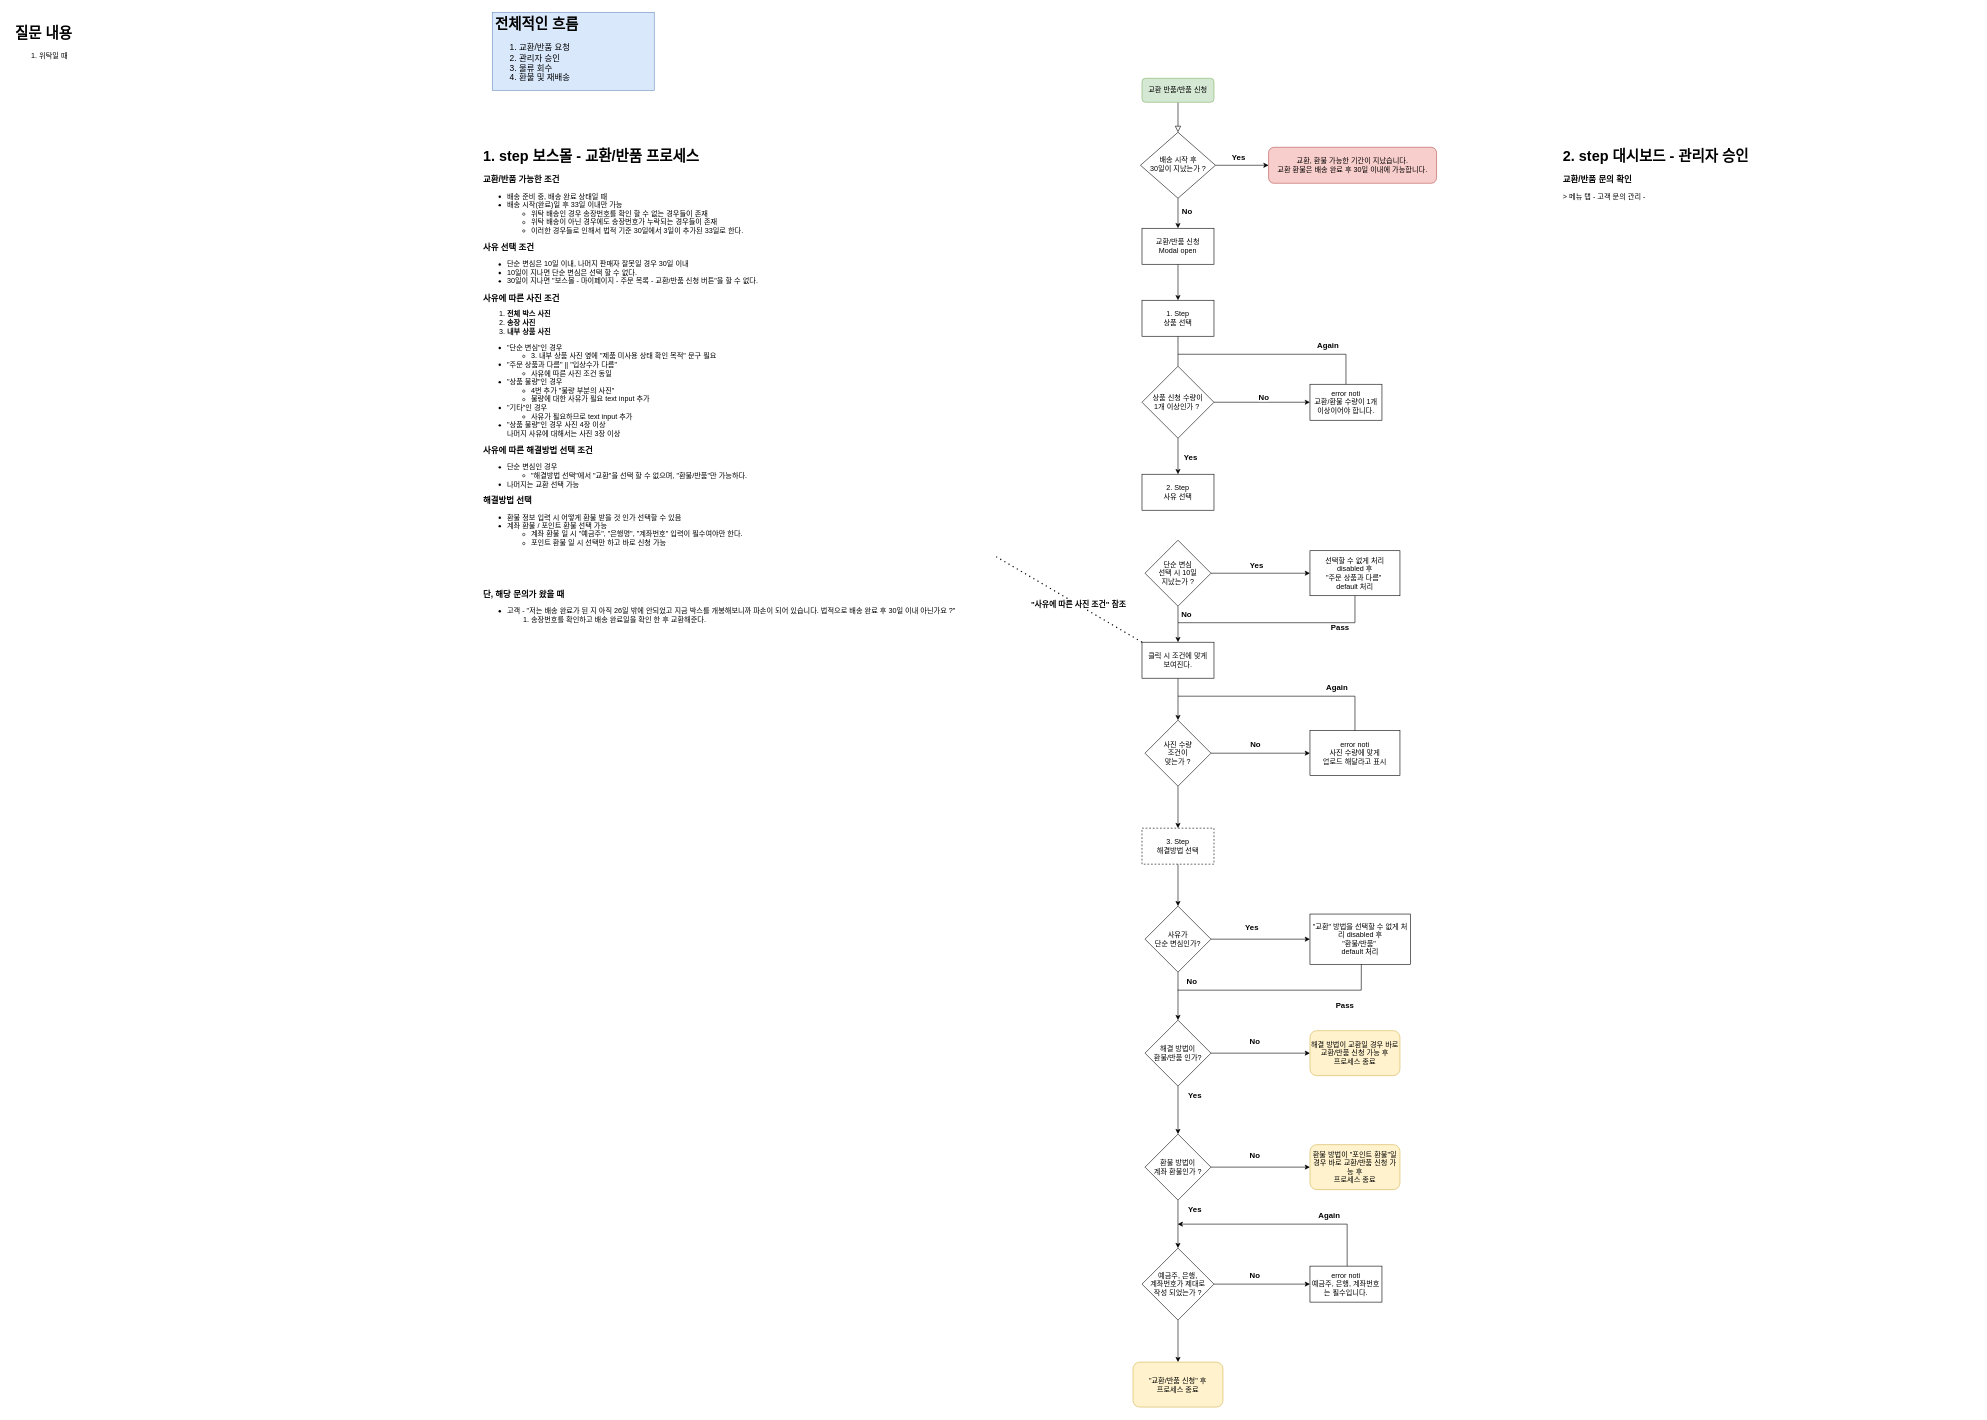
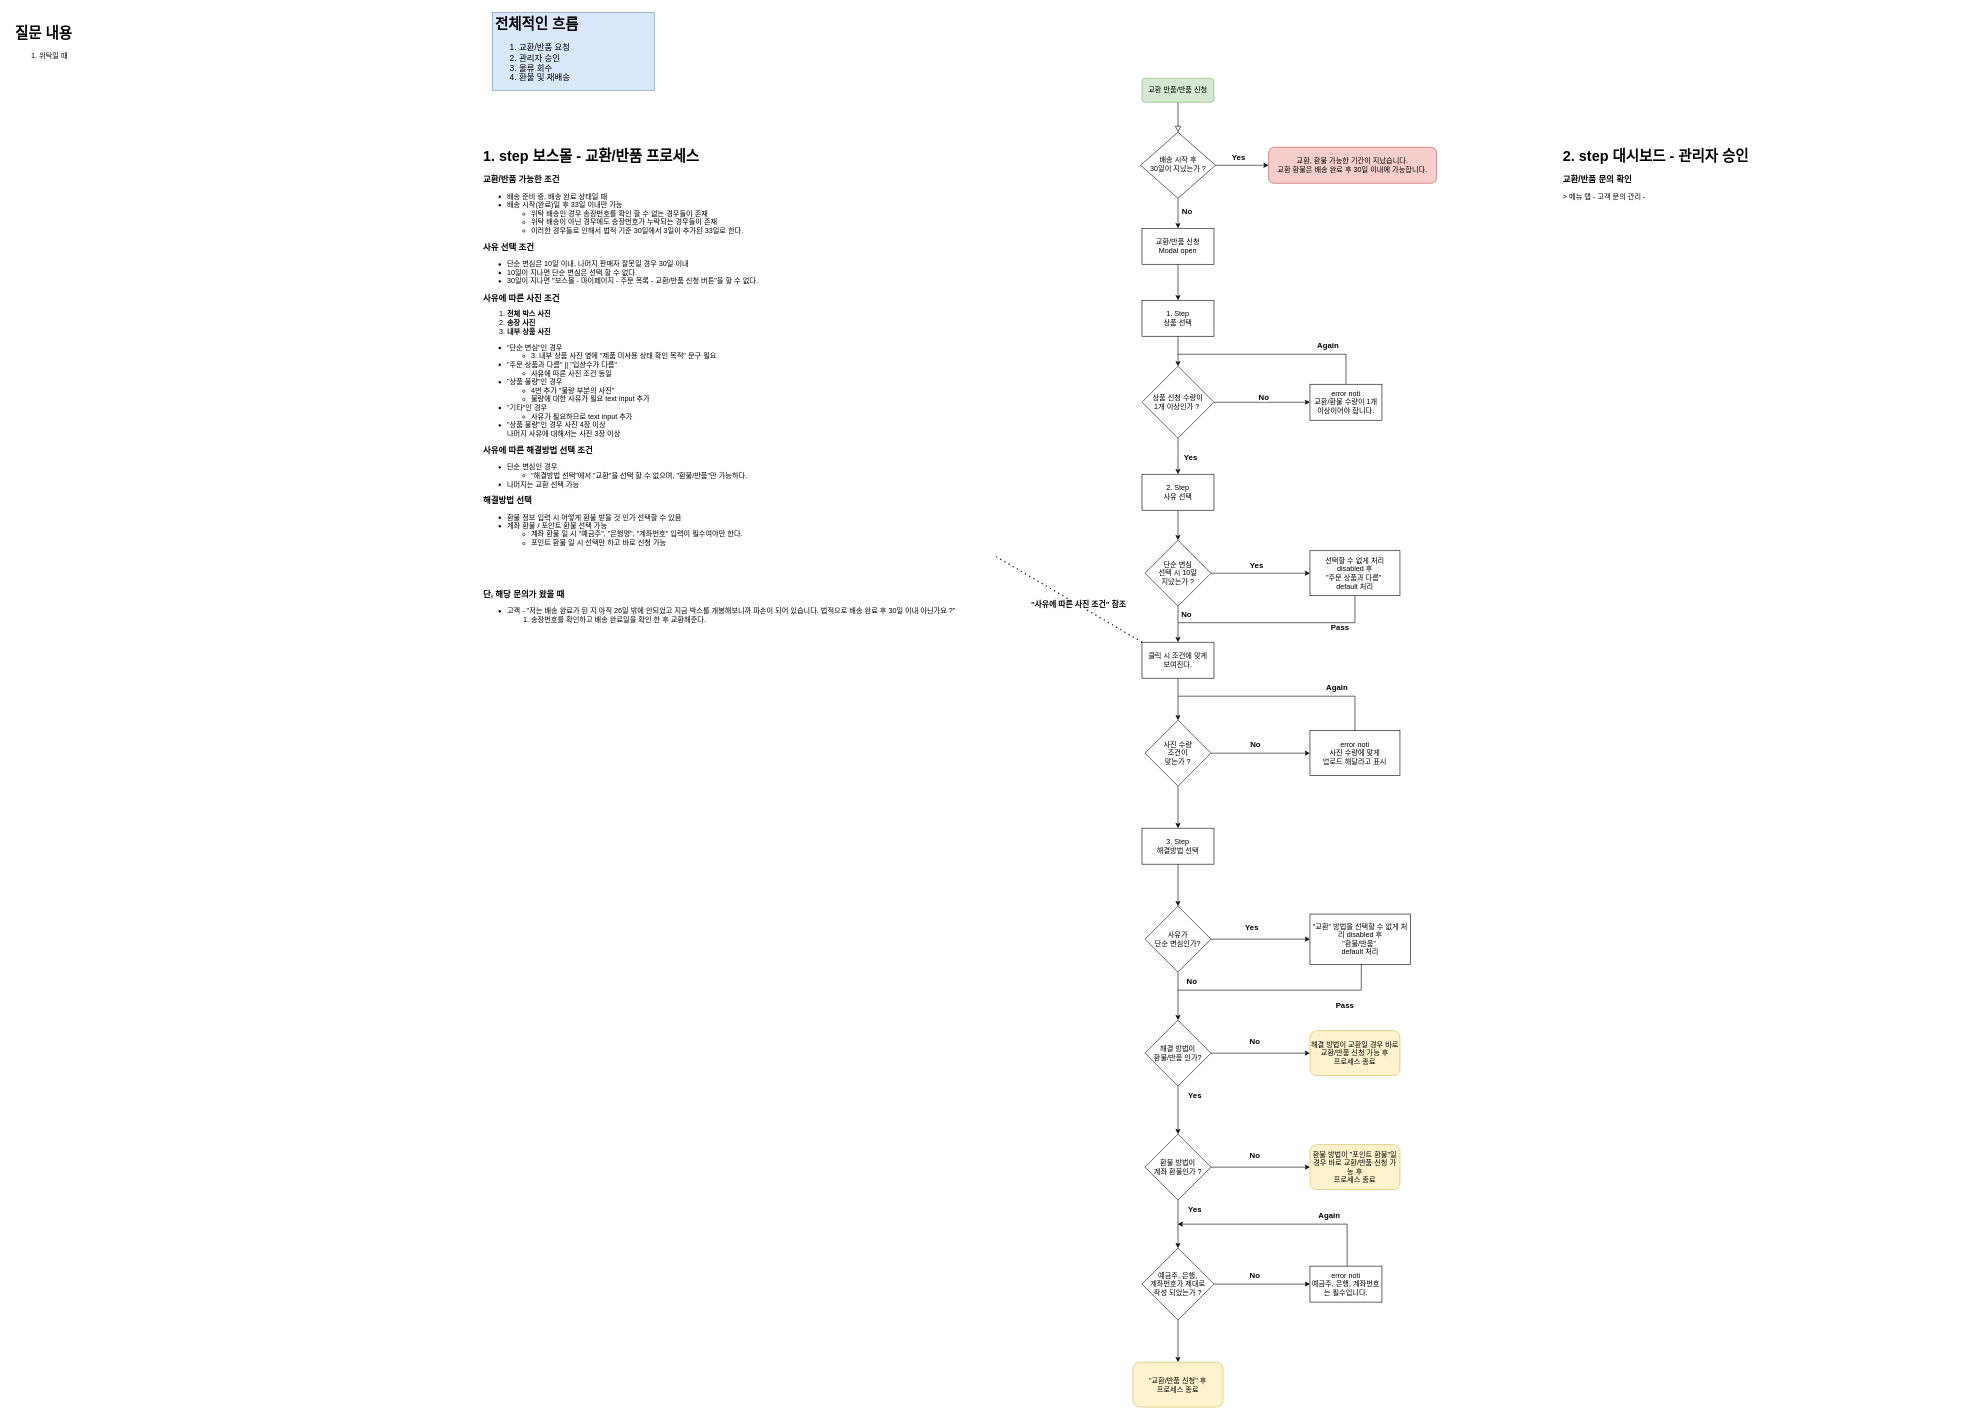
- <mxCell id="12" style="edgeStyle=orthogonalEdgeStyle;rounded=0;orthogonalLoop=1;jettySize=auto;html=1;endArrow=none;" edge="1" parent="1" source="13" target="18"><mxGeometry relative="1" as="geometry" /></mxCell>
+ <mxCell id="12" style="edgeStyle=orthogonalEdgeStyle;rounded=0;orthogonalLoop=1;jettySize=auto;html=1;" edge="1" parent="1" source="13" target="18"><mxGeometry relative="1" as="geometry" /></mxCell>
+ <mxCell id="21" value="" style="edgeStyle=orthogonalEdgeStyle;rounded=0;orthogonalLoop=1;jettySize=auto;html=1;" edge="1" parent="1" source="22" target="28"><mxGeometry relative="1" as="geometry" /></mxCell>
- <mxCell id="46" value="3. Step&lt;br&gt;해결방법 선택" style="whiteSpace=wrap;html=1;dashed=1;" vertex="1" parent="1"><mxGeometry x="1903.02" y="1380" width="120" height="60" as="geometry" /></mxCell>
+ <mxCell id="46" value="3. Step&lt;br&gt;해결방법 선택" style="whiteSpace=wrap;html=1;" vertex="1" parent="1"><mxGeometry x="1903.02" y="1380" width="120" height="60" as="geometry" /></mxCell>
